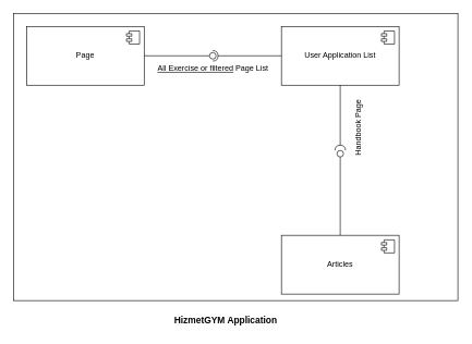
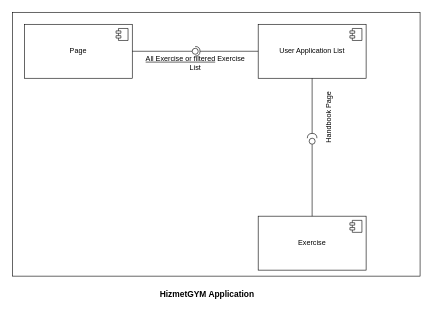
- <mxCell id="16" value="&lt;u&gt;All Exercise or filtered&lt;/u&gt; Page List" style="text;html=1;strokeColor=none;fillColor=none;align=center;verticalAlign=middle;whiteSpace=wrap;rounded=0;" vertex="1" parent="1"><mxGeometry x="232.5" y="100" width="185" height="10" as="geometry" /></mxCell>
+ <mxCell id="16" value="&lt;u&gt;All Exercise or filtered&lt;/u&gt; Exercise List" style="text;html=1;strokeColor=none;fillColor=none;align=center;verticalAlign=middle;whiteSpace=wrap;rounded=0;" vertex="1" parent="1"><mxGeometry x="232.5" y="100" width="185" height="10" as="geometry" /></mxCell>
- <mxCell id="7" value="Articles" style="html=1;dropTarget=0;whiteSpace=wrap;" vertex="1" parent="1"><mxGeometry x="430" y="360" width="180" height="90" as="geometry" /></mxCell>
+ <mxCell id="7" value="Exercise" style="html=1;dropTarget=0;whiteSpace=wrap;" vertex="1" parent="1"><mxGeometry x="430" y="360" width="180" height="90" as="geometry" /></mxCell>
